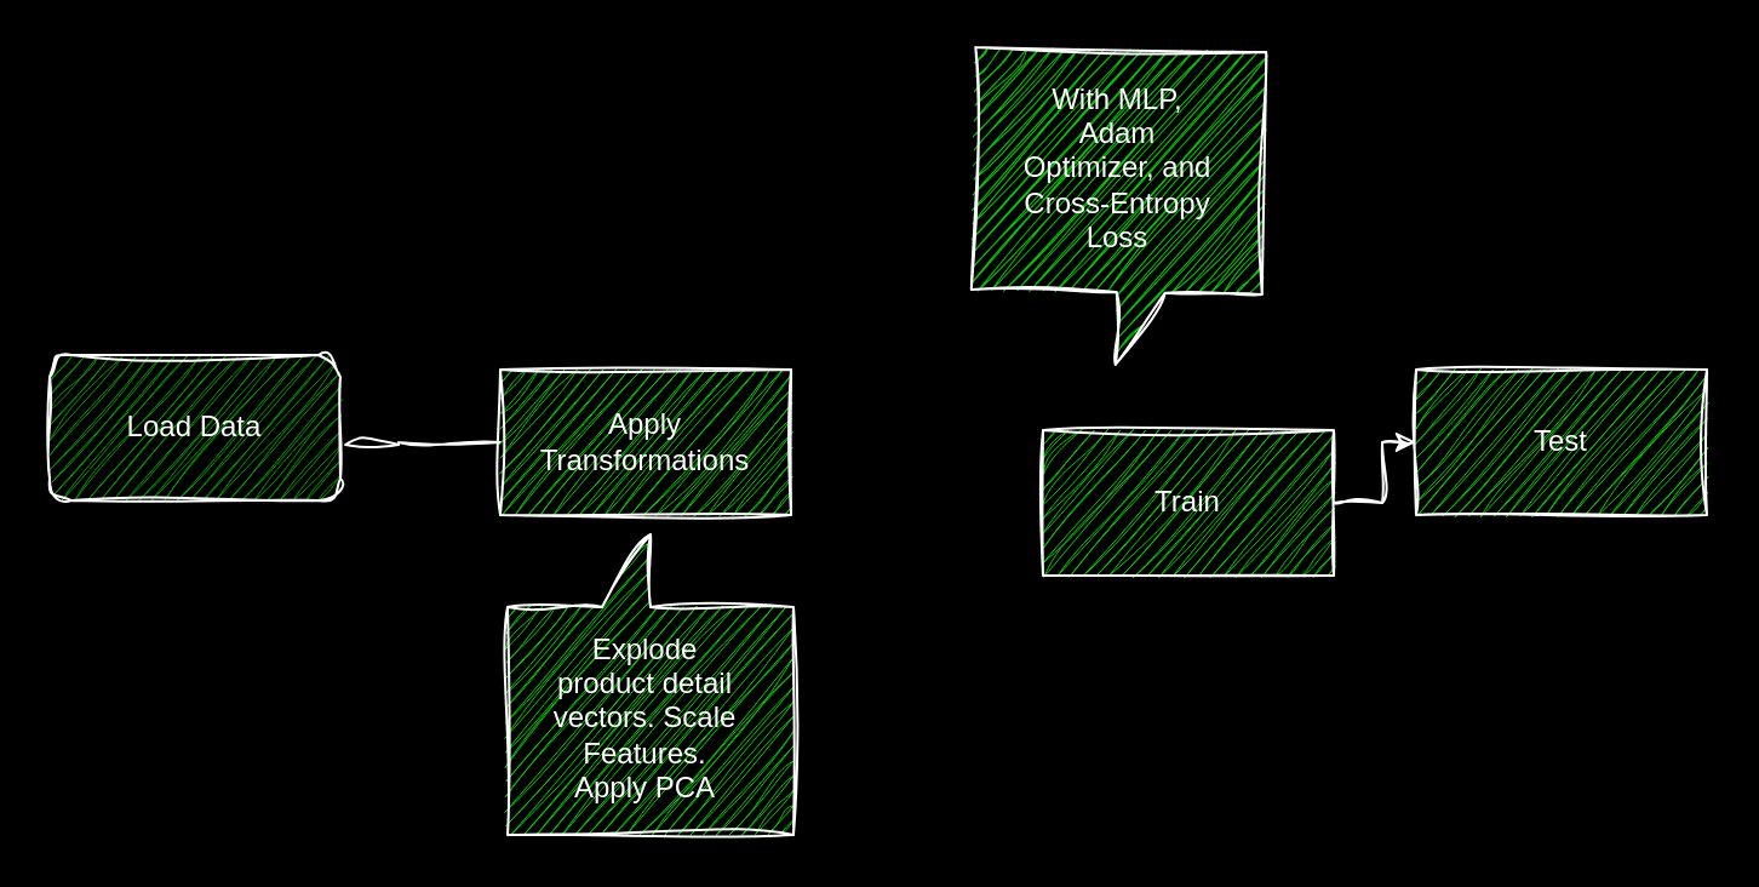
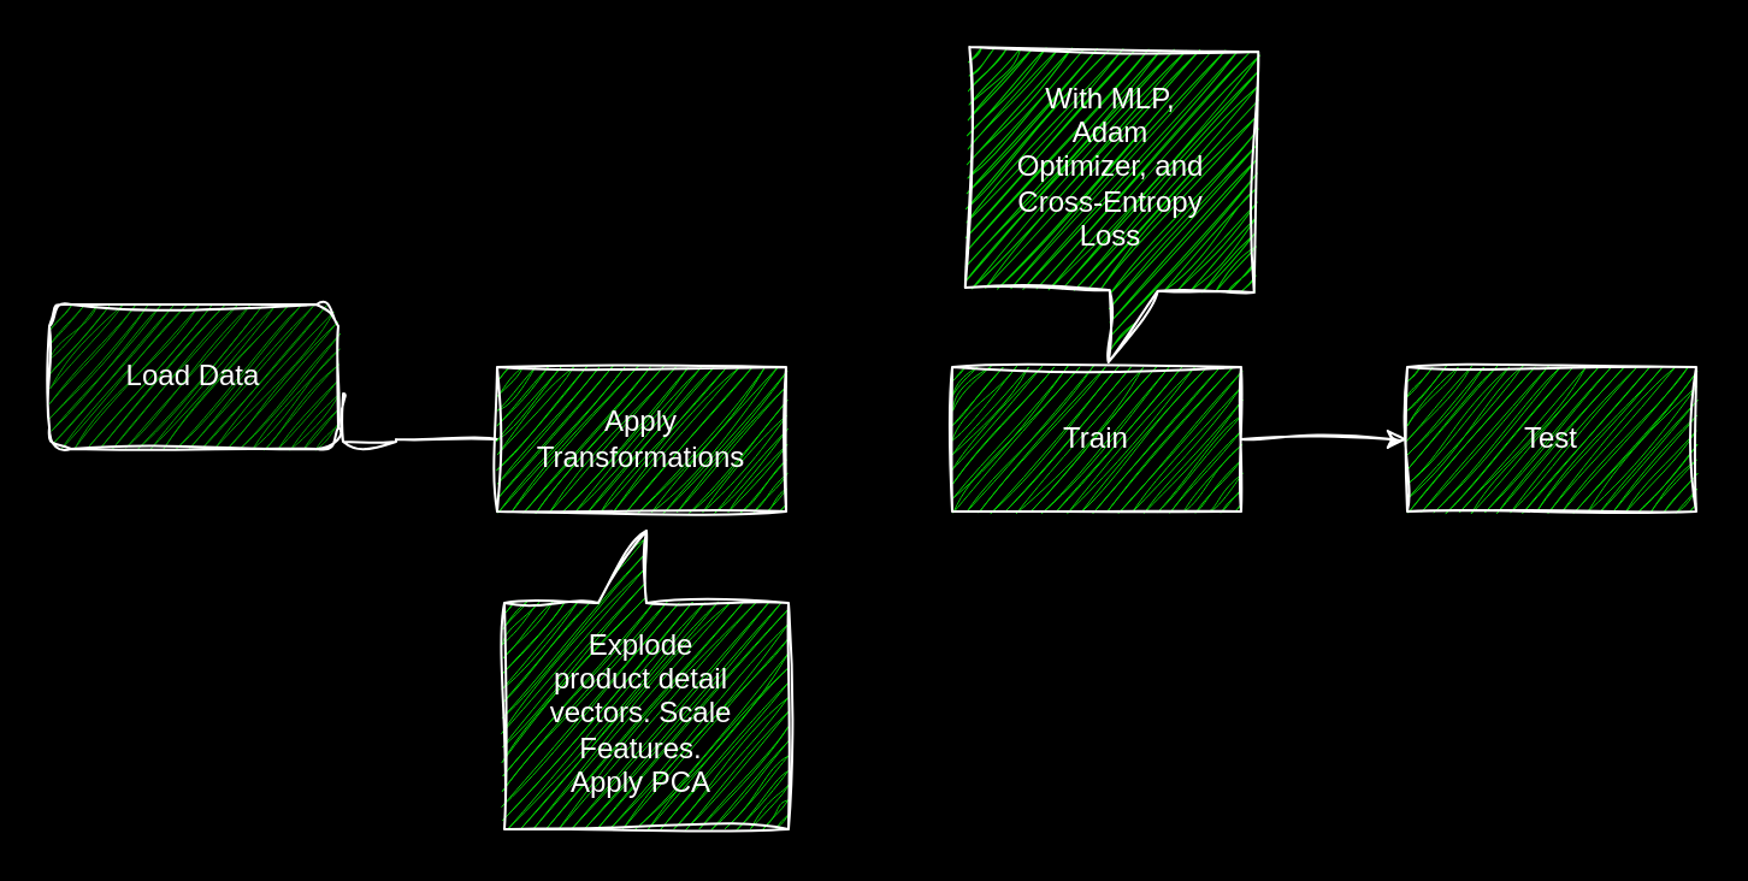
- <mxCell id="3" value="&lt;font color=&quot;#ffffff&quot;&gt;Load Data&lt;/font&gt;" style="rounded=1;whiteSpace=wrap;html=1;sketch=1;curveFitting=1;jiggle=2;fillColor=#009900;strokeColor=#FFFFFF;" parent="1" vertex="1"><mxGeometry x="20" y="146" width="120" height="60" as="geometry" /></mxCell>
+ <mxCell id="3" value="&lt;font color=&quot;#ffffff&quot;&gt;Load Data&lt;/font&gt;" style="rounded=1;whiteSpace=wrap;html=1;sketch=1;curveFitting=1;jiggle=2;fillColor=#009900;strokeColor=#FFFFFF;" parent="1" vertex="1"><mxGeometry x="20" y="126" width="120" height="60" as="geometry" /></mxCell>
- <mxCell id="4" value="Train" style="rounded=0;whiteSpace=wrap;html=1;sketch=1;curveFitting=1;jiggle=2;fillColor=#00CC00;strokeColor=#FFFFFF;fontColor=#FFFFFF;" parent="1" vertex="1"><mxGeometry x="430" y="177" width="120" height="60" as="geometry" /></mxCell>
+ <mxCell id="4" value="Train" style="rounded=0;whiteSpace=wrap;html=1;sketch=1;curveFitting=1;jiggle=2;fillColor=#00CC00;strokeColor=#FFFFFF;fontColor=#FFFFFF;" parent="1" vertex="1"><mxGeometry x="395" y="152" width="120" height="60" as="geometry" /></mxCell>
